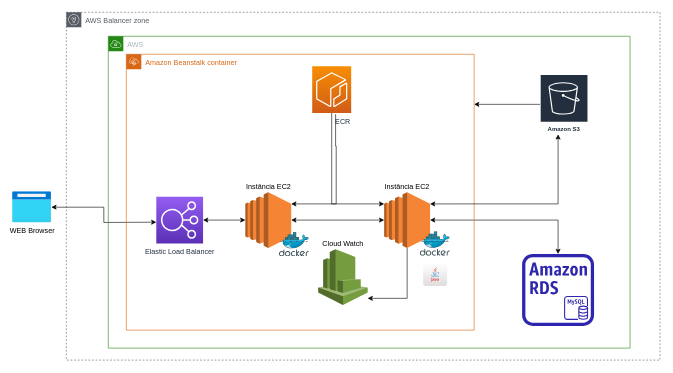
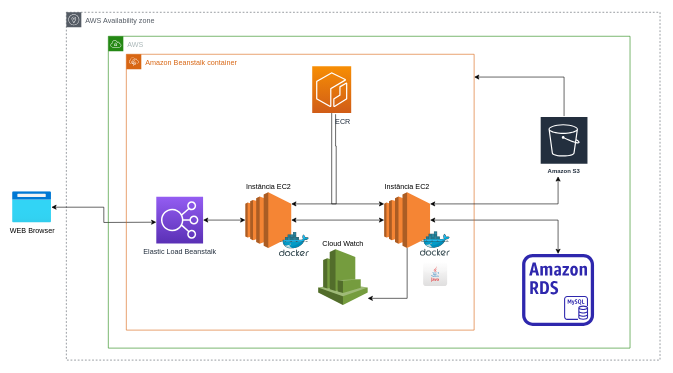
- <mxCell id="2" value="AWS Balancer zone" style="sketch=0;outlineConnect=0;gradientColor=none;html=1;whiteSpace=wrap;fontSize=12;fontStyle=0;shape=mxgraph.aws4.group;grIcon=mxgraph.aws4.group_availability_zone;strokeColor=#545B64;fillColor=none;verticalAlign=top;align=left;spacingLeft=30;fontColor=#545B64;dashed=1;labelBorderColor=none;" vertex="1" parent="1"><mxGeometry x="110" y="20" width="990" height="580" as="geometry" /></mxCell>
+ <mxCell id="2" value="AWS Availability zone" style="sketch=0;outlineConnect=0;gradientColor=none;html=1;whiteSpace=wrap;fontSize=12;fontStyle=0;shape=mxgraph.aws4.group;grIcon=mxgraph.aws4.group_availability_zone;strokeColor=#545B64;fillColor=none;verticalAlign=top;align=left;spacingLeft=30;fontColor=#545B64;dashed=1;labelBorderColor=none;" vertex="1" parent="1"><mxGeometry x="110" y="20" width="990" height="580" as="geometry" /></mxCell>
- <mxCell id="25" value="Amazon S3" style="sketch=0;outlineConnect=0;fontColor=#232F3E;gradientColor=none;strokeColor=#ffffff;fillColor=#232F3E;dashed=0;verticalLabelPosition=middle;verticalAlign=bottom;align=center;html=1;whiteSpace=wrap;fontSize=10;fontStyle=1;spacing=3;shape=mxgraph.aws4.productIcon;prIcon=mxgraph.aws4.s3;" parent="1" vertex="1"><mxGeometry x="900" y="123.5" width="80" height="100" as="geometry" /></mxCell>
+ <mxCell id="25" value="Amazon S3" style="sketch=0;outlineConnect=0;fontColor=#232F3E;gradientColor=none;strokeColor=#ffffff;fillColor=#232F3E;dashed=0;verticalLabelPosition=middle;verticalAlign=bottom;align=center;html=1;whiteSpace=wrap;fontSize=10;fontStyle=1;spacing=3;shape=mxgraph.aws4.productIcon;prIcon=mxgraph.aws4.s3;" parent="1" vertex="1"><mxGeometry x="900" y="193.5" width="80" height="100" as="geometry" /></mxCell>
- <mxCell id="22" value="Elastic Load Balancer" style="sketch=0;points=[[0,0,0],[0.25,0,0],[0.5,0,0],[0.75,0,0],[1,0,0],[0,1,0],[0.25,1,0],[0.5,1,0],[0.75,1,0],[1,1,0],[0,0.25,0],[0,0.5,0],[0,0.75,0],[1,0.25,0],[1,0.5,0],[1,0.75,0]];outlineConnect=0;fontColor=#232F3E;gradientColor=#945DF2;gradientDirection=north;fillColor=#5A30B5;strokeColor=#ffffff;dashed=0;verticalLabelPosition=bottom;verticalAlign=top;align=center;html=1;fontSize=12;fontStyle=0;aspect=fixed;shape=mxgraph.aws4.resourceIcon;resIcon=mxgraph.aws4.elastic_load_balancing;labelBorderColor=none;" vertex="1" parent="9"><mxGeometry x="50" y="237.5" width="78" height="78" as="geometry" /></mxCell>
+ <mxCell id="22" value="Elastic Load Beanstalk" style="sketch=0;points=[[0,0,0],[0.25,0,0],[0.5,0,0],[0.75,0,0],[1,0,0],[0,1,0],[0.25,1,0],[0.5,1,0],[0.75,1,0],[1,1,0],[0,0.25,0],[0,0.5,0],[0,0.75,0],[1,0.25,0],[1,0.5,0],[1,0.75,0]];outlineConnect=0;fontColor=#232F3E;gradientColor=#945DF2;gradientDirection=north;fillColor=#5A30B5;strokeColor=#ffffff;dashed=0;verticalLabelPosition=bottom;verticalAlign=top;align=center;html=1;fontSize=12;fontStyle=0;aspect=fixed;shape=mxgraph.aws4.resourceIcon;resIcon=mxgraph.aws4.elastic_load_balancing;labelBorderColor=none;" vertex="1" parent="9"><mxGeometry x="50" y="237.5" width="78" height="78" as="geometry" /></mxCell>
